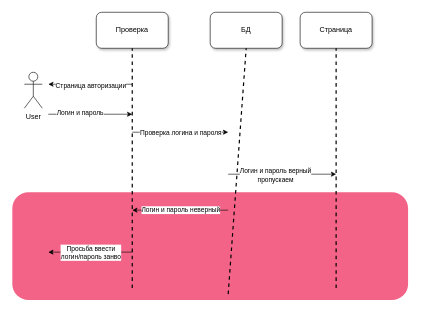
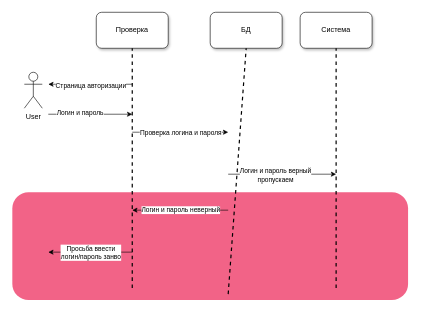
- <mxCell id="5" value="Страница" style="rounded=1;whiteSpace=wrap;html=1;shadow=1;" vertex="1" parent="1"><mxGeometry x="500" y="20" width="120" height="60" as="geometry" /></mxCell>
+ <mxCell id="5" value="Система" style="rounded=1;whiteSpace=wrap;html=1;shadow=1;" vertex="1" parent="1"><mxGeometry x="500" y="20" width="120" height="60" as="geometry" /></mxCell>
